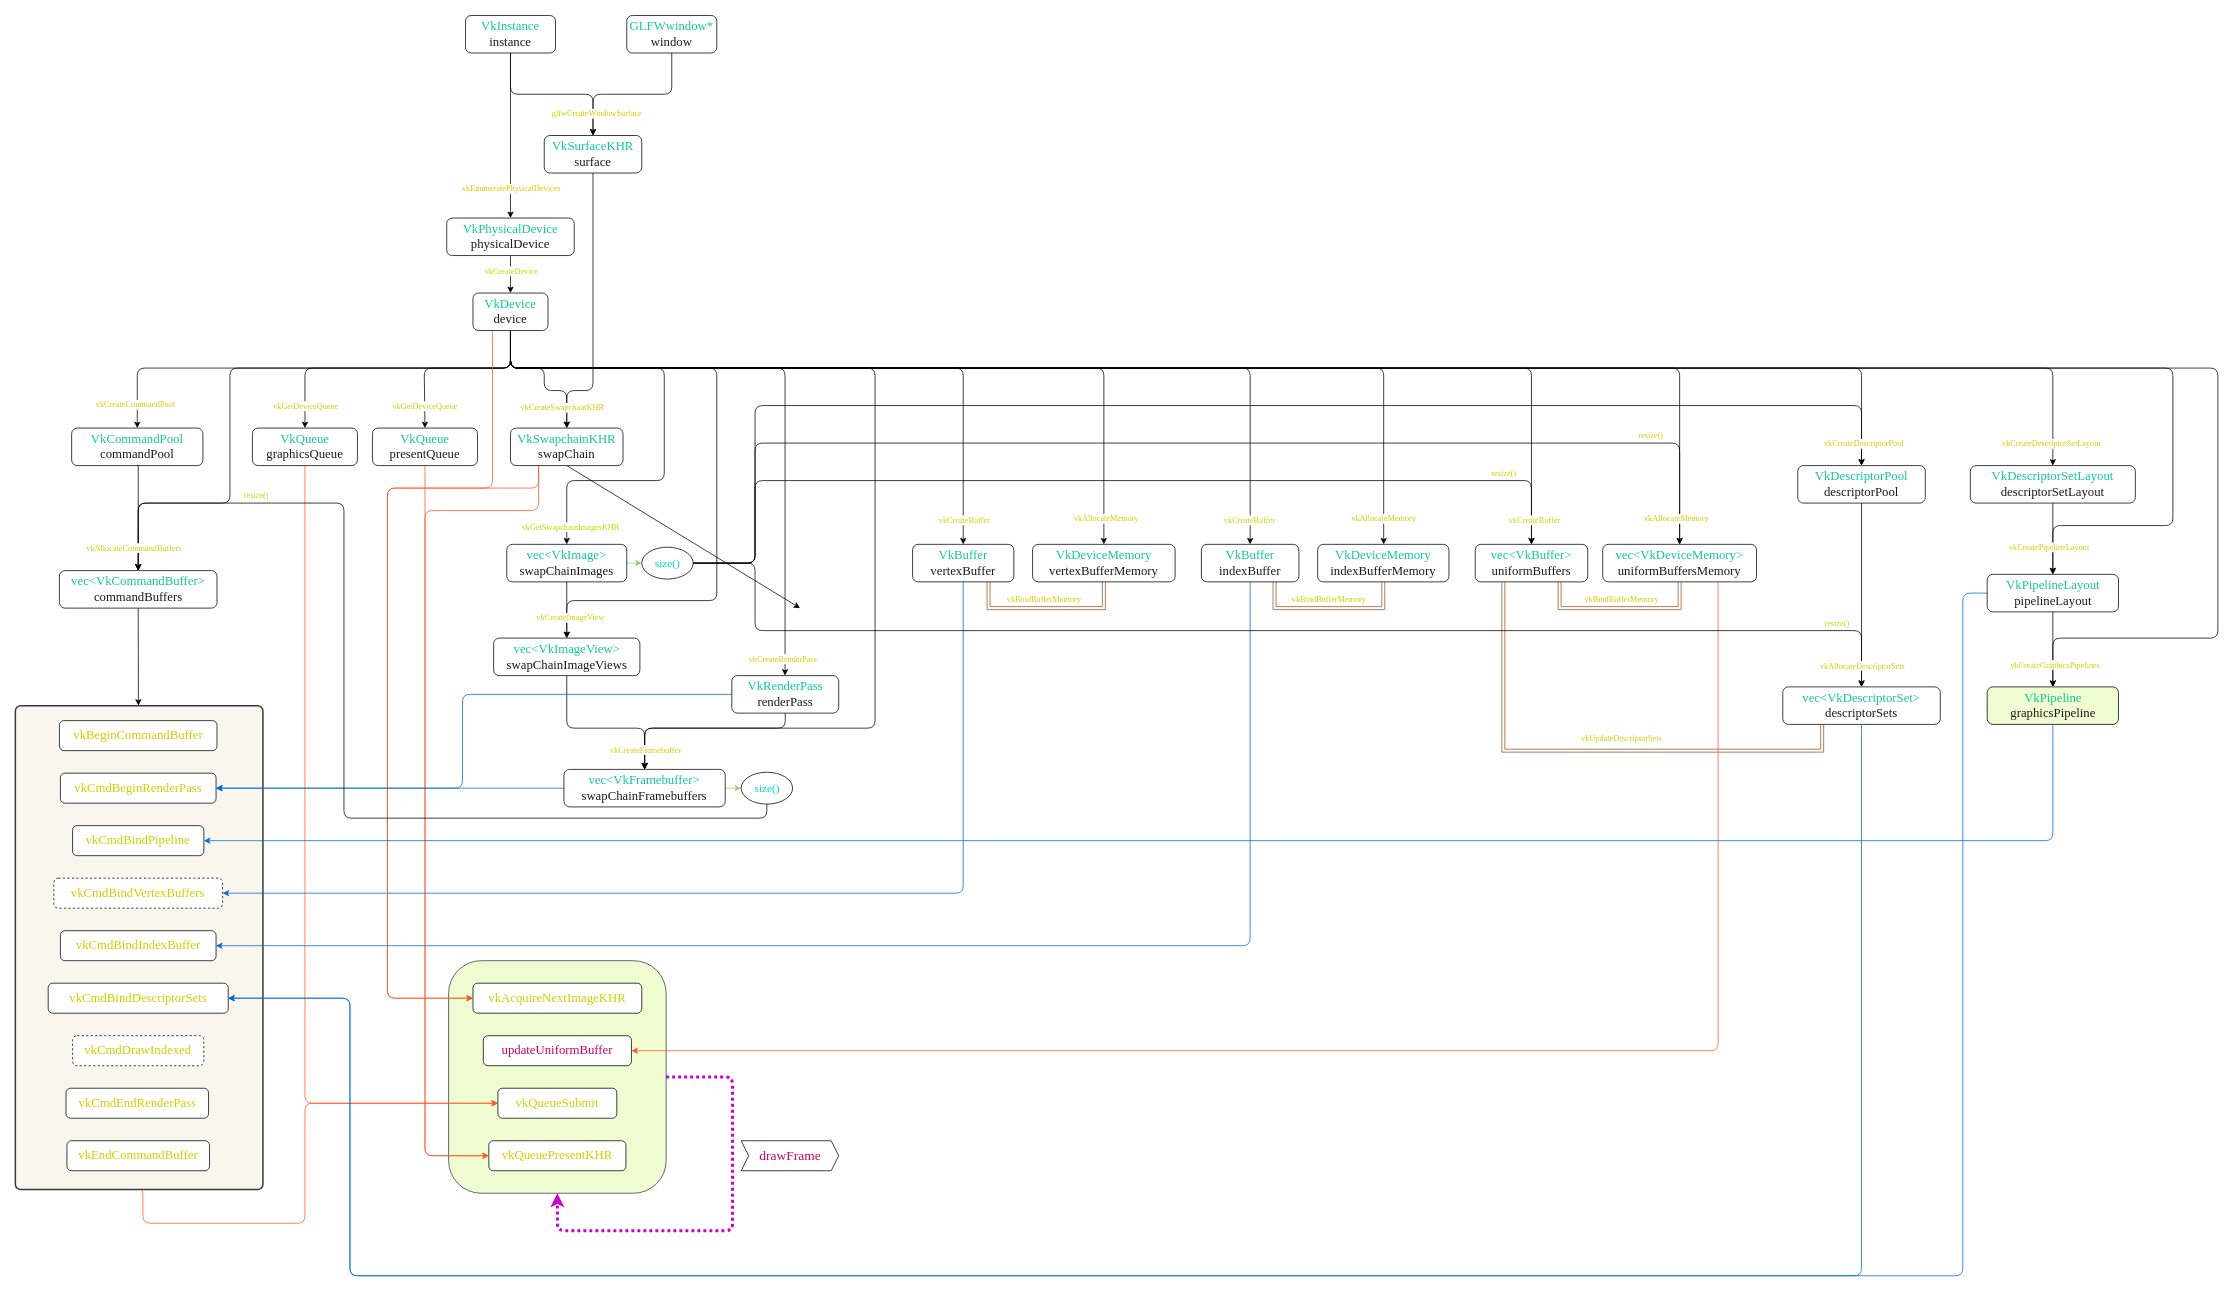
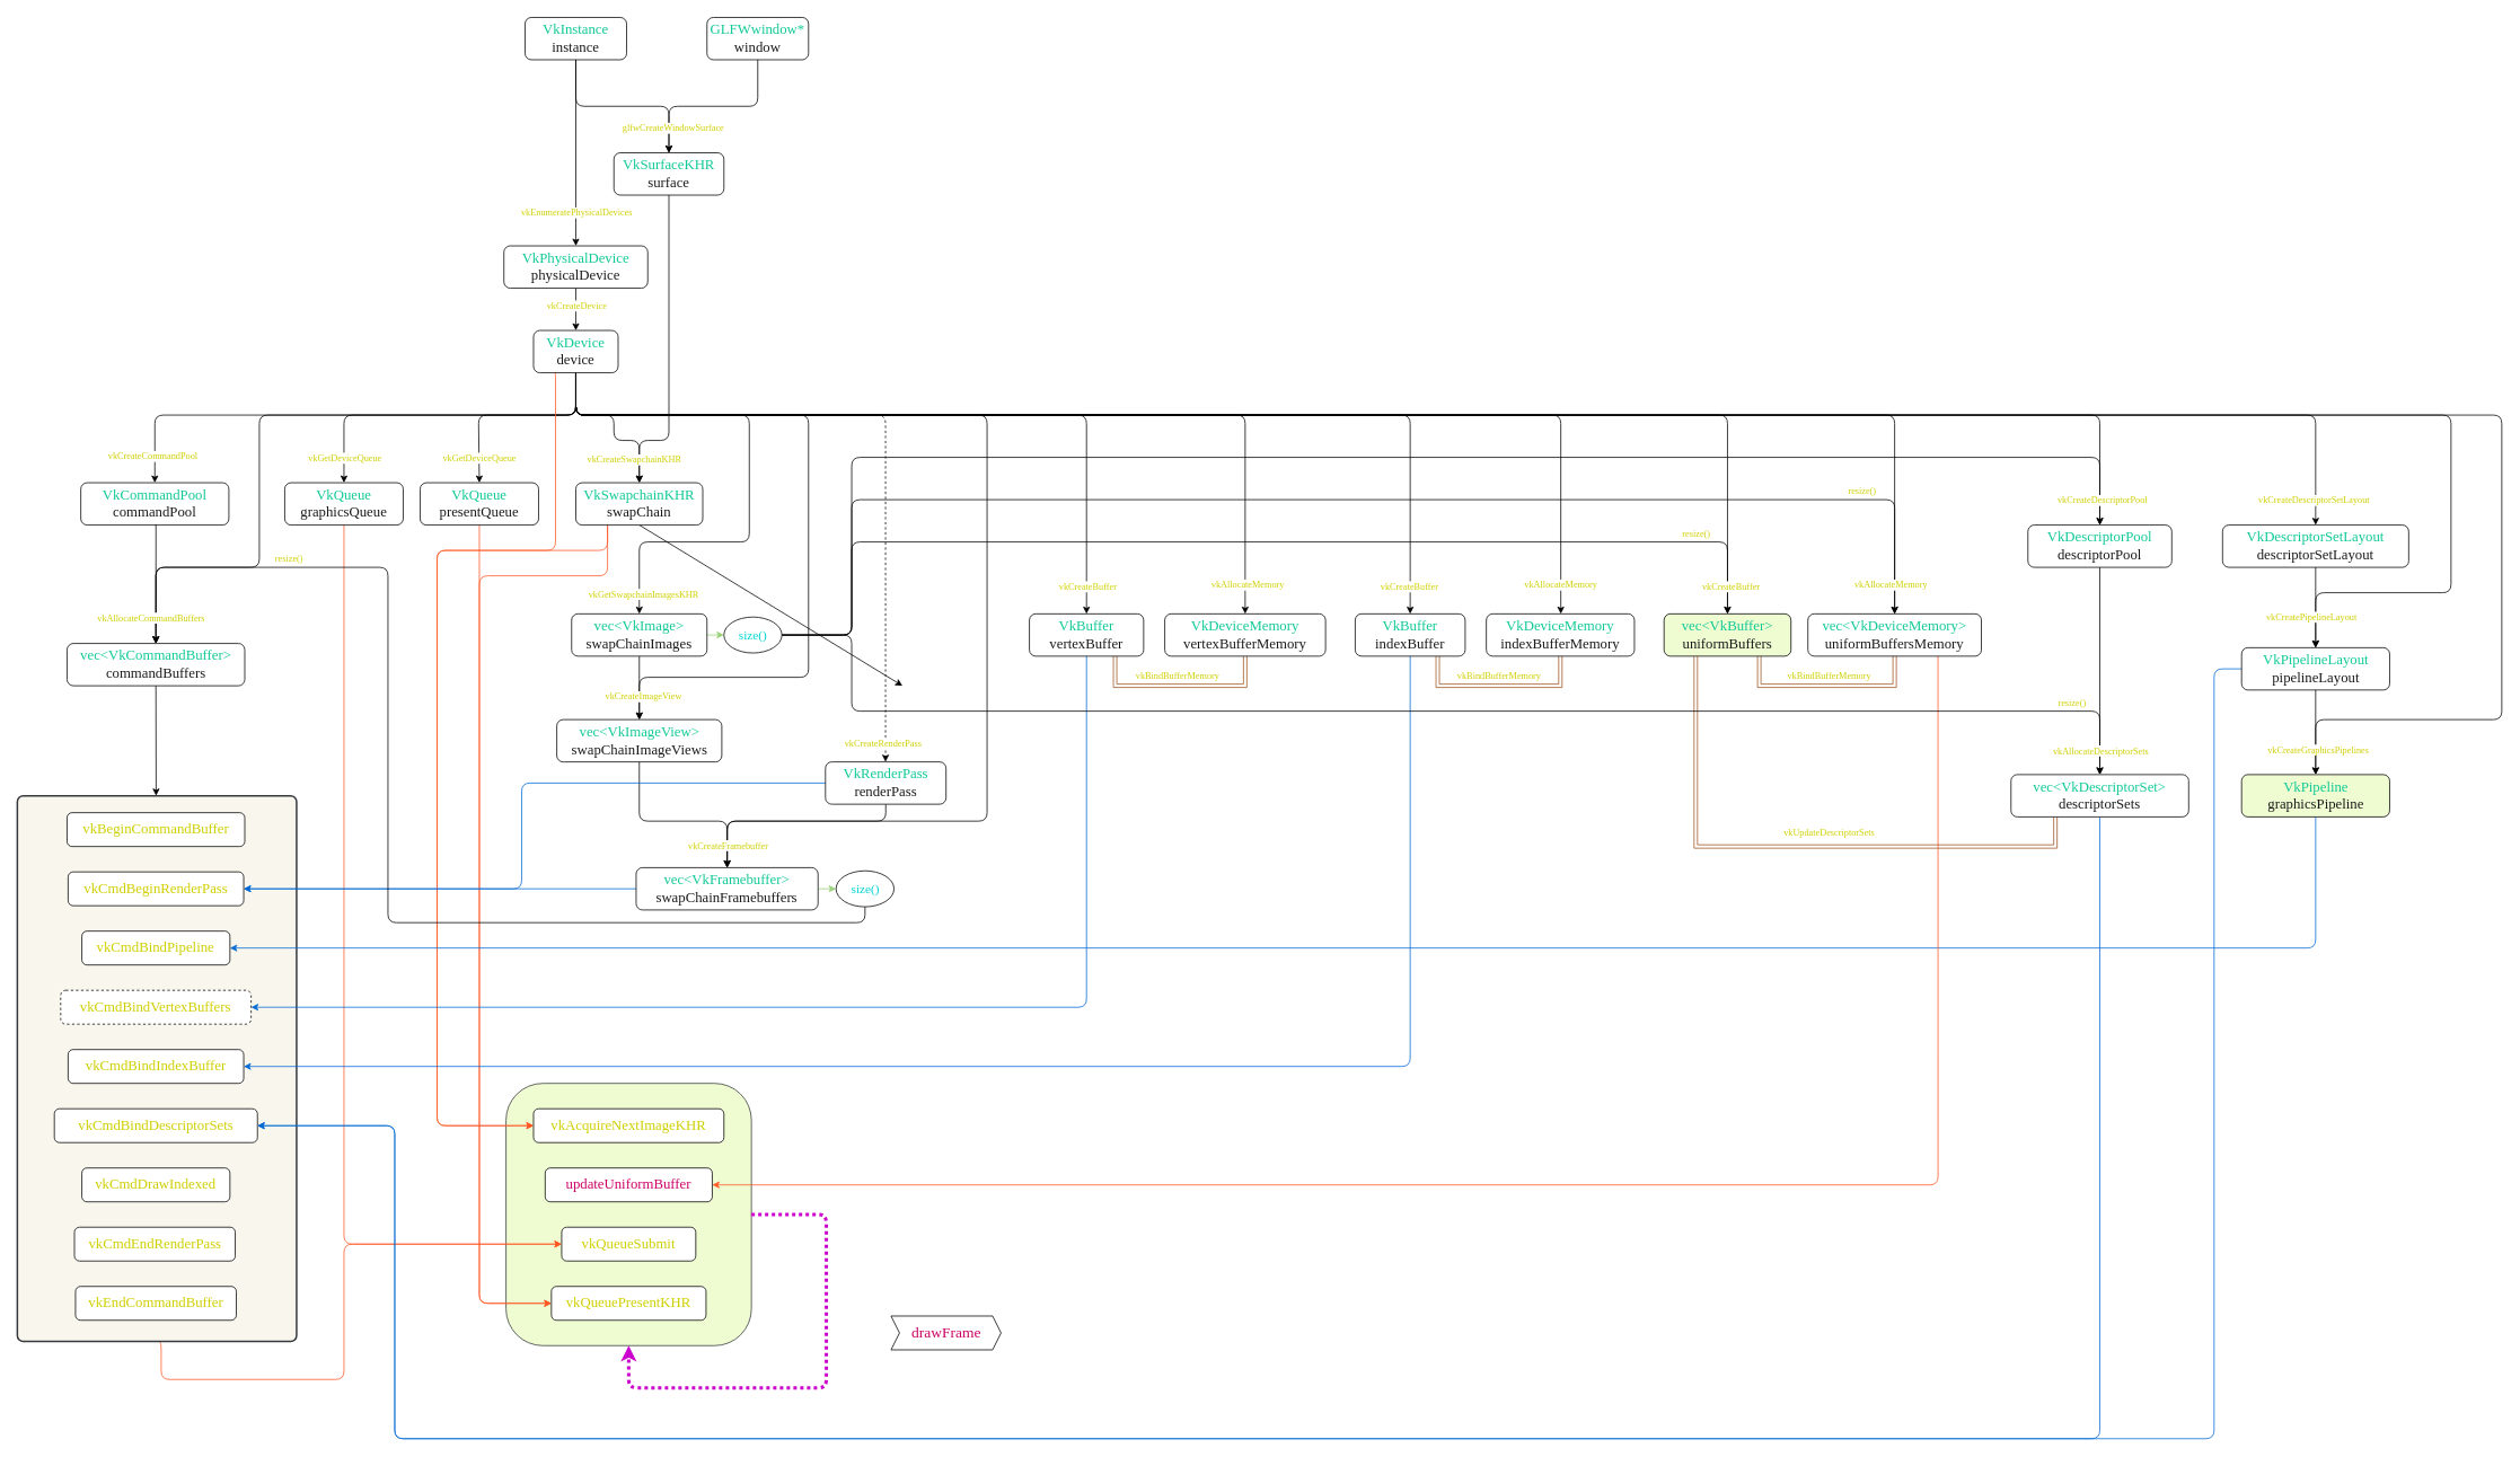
- <mxCell id="21" style="edgeStyle=orthogonalEdgeStyle;rounded=1;orthogonalLoop=1;jettySize=auto;html=1;exitX=0.5;exitY=1;exitDx=0;exitDy=0;" parent="1" source="35" target="59" edge="1"><mxGeometry relative="1" as="geometry"><Array as="points"><mxPoint x="680" y="490" /><mxPoint x="1046" y="490" /></Array></mxGeometry></mxCell>
+ <mxCell id="21" style="edgeStyle=orthogonalEdgeStyle;rounded=1;orthogonalLoop=1;jettySize=auto;html=1;exitX=0.5;exitY=1;exitDx=0;exitDy=0;dashed=1;" parent="1" source="35" target="59" edge="1"><mxGeometry relative="1" as="geometry"><Array as="points"><mxPoint x="680" y="490" /><mxPoint x="1046" y="490" /></Array></mxGeometry></mxCell>
- <mxCell id="105" value="&lt;font face=&quot;Consolas&quot;&gt;&lt;font color=&quot;#10c997&quot;&gt;&lt;span style=&quot;font-size: 17px&quot;&gt;vec&amp;lt;VkBuffer&amp;gt;&lt;/span&gt;&lt;/font&gt;&lt;br&gt;&lt;font color=&quot;#1a1a1a&quot;&gt;&lt;span style=&quot;font-size: 17px&quot;&gt;uniformBuffers&lt;/span&gt;&lt;/font&gt;&lt;br&gt;&lt;/font&gt;" style="rounded=1;whiteSpace=wrap;html=1;" vertex="1" parent="1"><mxGeometry x="1966" y="725" width="150" height="50" as="geometry" /></mxCell>
+ <mxCell id="105" value="&lt;font face=&quot;Consolas&quot;&gt;&lt;font color=&quot;#10c997&quot;&gt;&lt;span style=&quot;font-size: 17px&quot;&gt;vec&amp;lt;VkBuffer&amp;gt;&lt;/span&gt;&lt;/font&gt;&lt;br&gt;&lt;font color=&quot;#1a1a1a&quot;&gt;&lt;span style=&quot;font-size: 17px&quot;&gt;uniformBuffers&lt;/span&gt;&lt;/font&gt;&lt;br&gt;&lt;/font&gt;" style="rounded=1;whiteSpace=wrap;html=1;fillColor=#effcd1;" vertex="1" parent="1"><mxGeometry x="1966" y="725" width="150" height="50" as="geometry" /></mxCell>
- <mxCell id="91" value="&lt;font color=&quot;#cfcf00&quot; face=&quot;consolas&quot;&gt;&lt;span style=&quot;font-size: 17px&quot;&gt;vkCmdDrawIndexed&lt;/span&gt;&lt;/font&gt;" style="rounded=1;whiteSpace=wrap;html=1;dashed=1;" parent="1" vertex="1"><mxGeometry x="96.25" y="1380" width="175" height="40" as="geometry" /></mxCell>
+ <mxCell id="91" value="&lt;font color=&quot;#cfcf00&quot; face=&quot;consolas&quot;&gt;&lt;span style=&quot;font-size: 17px&quot;&gt;vkCmdDrawIndexed&lt;/span&gt;&lt;/font&gt;" style="rounded=1;whiteSpace=wrap;html=1;" parent="1" vertex="1"><mxGeometry x="96.25" y="1380" width="175" height="40" as="geometry" /></mxCell>
- <mxCell id="129" value="&lt;span style=&quot;color: rgb(204 , 0 , 102) ; font-family: &amp;#34;consolas&amp;#34;&quot;&gt;&lt;font style=&quot;font-size: 18px&quot;&gt;drawFrame&lt;/font&gt;&lt;/span&gt;" style="shape=step;perimeter=stepPerimeter;whiteSpace=wrap;html=1;fixedSize=1;size=10;rounded=0;" vertex="1" parent="1"><mxGeometry x="987.5" y="1520" width="130" height="40" as="geometry" /></mxCell>
+ <mxCell id="129" value="&lt;span style=&quot;color: rgb(204 , 0 , 102) ; font-family: &amp;#34;consolas&amp;#34;&quot;&gt;&lt;font style=&quot;font-size: 18px&quot;&gt;drawFrame&lt;/font&gt;&lt;/span&gt;" style="shape=step;perimeter=stepPerimeter;whiteSpace=wrap;html=1;fixedSize=1;size=10;rounded=0;" vertex="1" parent="1"><mxGeometry x="1052.5" y="1555" width="130" height="40" as="geometry" /></mxCell>
